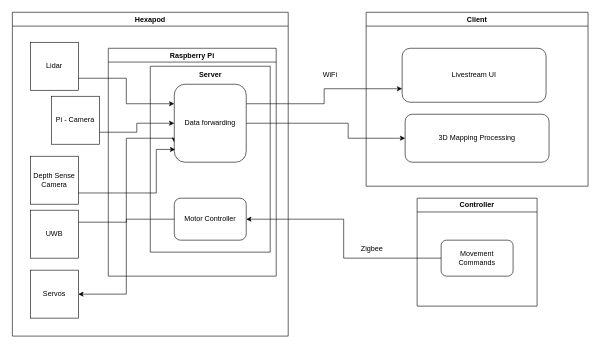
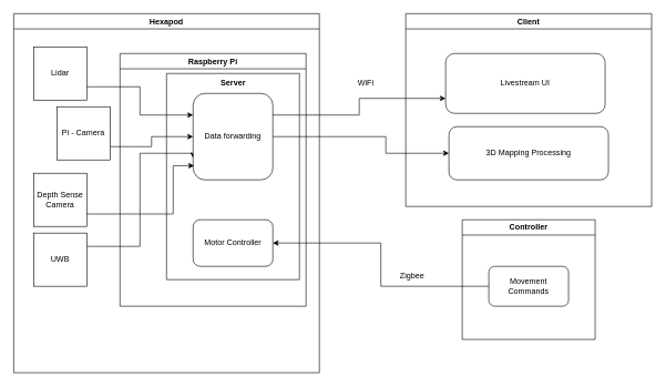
- <mxCell id="16" style="edgeStyle=orthogonalEdgeStyle;rounded=0;orthogonalLoop=1;jettySize=auto;html=1;entryX=1;entryY=0.5;entryDx=0;entryDy=0;" parent="2" source="12" target="9" edge="1"><mxGeometry relative="1" as="geometry" /></mxCell>
- <mxCell id="9" value="Servos" style="whiteSpace=wrap;html=1;aspect=fixed;" parent="2" vertex="1"><mxGeometry x="30" y="430" width="80" height="80" as="geometry" /></mxCell>
